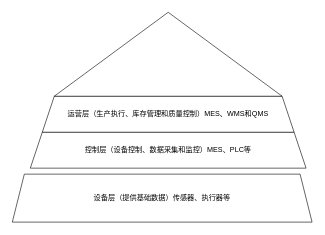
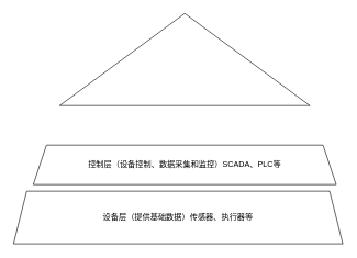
- <mxCell id="4" value="运营层（生产执行、库存管理和质量控制）MES、WMS和QMS" style="shape=trapezoid;perimeter=trapezoidPerimeter;whiteSpace=wrap;html=1;fixedSize=1;" vertex="1" parent="1"><mxGeometry x="70" y="160" width="420" height="60" as="geometry" /></mxCell>
- <mxCell id="3" value="控制层（设备控制、数据采集和监控）MES、PLC等" style="shape=trapezoid;perimeter=trapezoidPerimeter;whiteSpace=wrap;html=1;fixedSize=1;" vertex="1" parent="1"><mxGeometry x="50" y="220" width="460" height="60" as="geometry" /></mxCell>
+ <mxCell id="3" value="控制层（设备控制、数据采集和监控）SCADA、PLC等" style="shape=trapezoid;perimeter=trapezoidPerimeter;whiteSpace=wrap;html=1;fixedSize=1;" vertex="1" parent="1"><mxGeometry x="50" y="220" width="460" height="60" as="geometry" /></mxCell>
